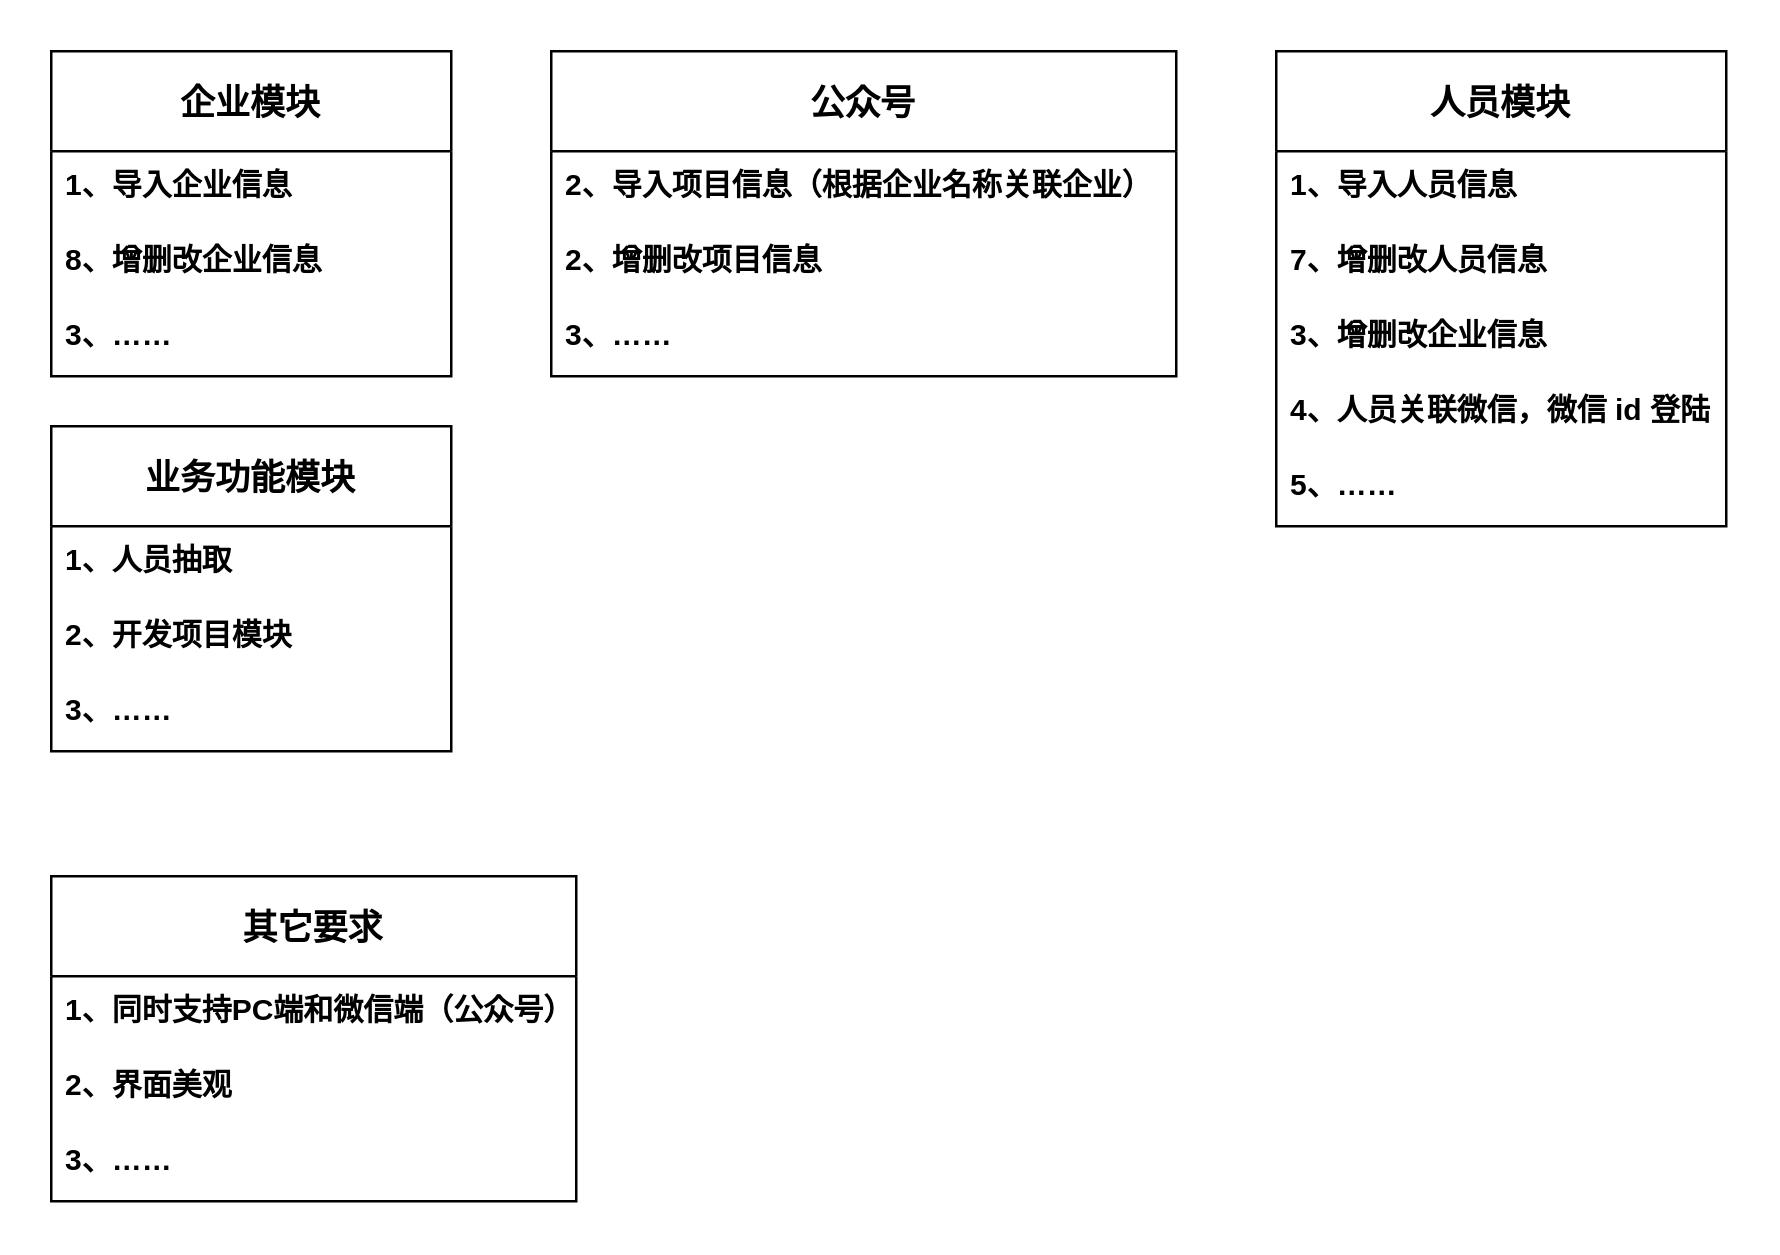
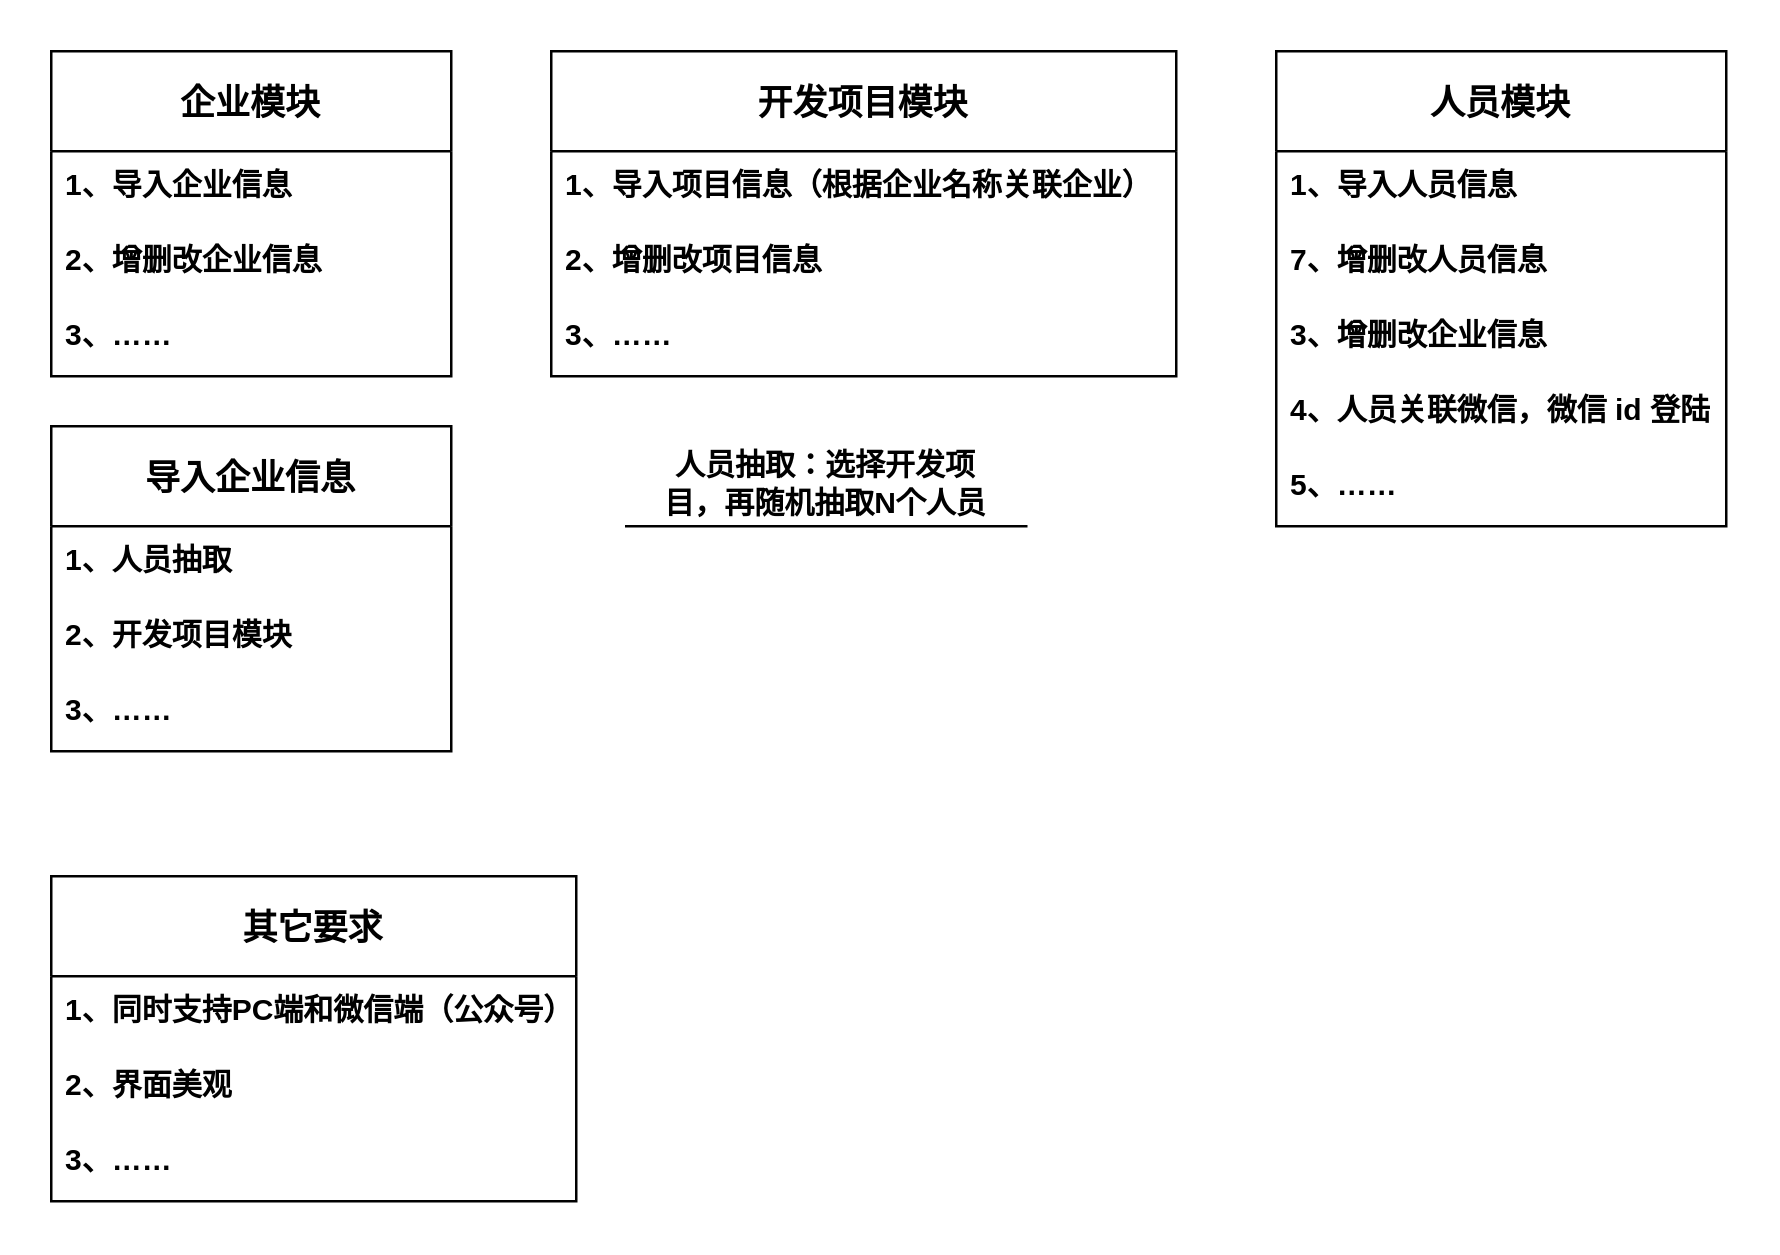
- <mxCell id="6" value="公众号" style="swimlane;fontStyle=1;childLayout=stackLayout;horizontal=1;startSize=40;horizontalStack=0;resizeParent=1;resizeParentMax=0;resizeLast=0;collapsible=1;marginBottom=0;align=center;fontSize=14;" parent="1" vertex="1"><mxGeometry x="220" y="20" width="250" height="130" as="geometry" /></mxCell>
+ <mxCell id="6" value="开发项目模块" style="swimlane;fontStyle=1;childLayout=stackLayout;horizontal=1;startSize=40;horizontalStack=0;resizeParent=1;resizeParentMax=0;resizeLast=0;collapsible=1;marginBottom=0;align=center;fontSize=14;" parent="1" vertex="1"><mxGeometry x="220" y="20" width="250" height="130" as="geometry" /></mxCell>
- <mxCell id="7" value="2、导入项目信息（根据企业名称关联企业）" style="text;strokeColor=none;fillColor=none;spacingLeft=4;spacingRight=4;overflow=hidden;rotatable=0;points=[[0,0.5],[1,0.5]];portConstraint=eastwest;fontSize=12;fontStyle=1" parent="6" vertex="1"><mxGeometry y="40" width="250" height="30" as="geometry" /></mxCell>
+ <mxCell id="7" value="1、导入项目信息（根据企业名称关联企业）" style="text;strokeColor=none;fillColor=none;spacingLeft=4;spacingRight=4;overflow=hidden;rotatable=0;points=[[0,0.5],[1,0.5]];portConstraint=eastwest;fontSize=12;fontStyle=1" parent="6" vertex="1"><mxGeometry y="40" width="250" height="30" as="geometry" /></mxCell>
- <mxCell id="4" value="8、增删改企业信息" style="text;strokeColor=none;fillColor=none;spacingLeft=4;spacingRight=4;overflow=hidden;rotatable=0;points=[[0,0.5],[1,0.5]];portConstraint=eastwest;fontSize=12;fontStyle=1" parent="2" vertex="1"><mxGeometry y="70" width="160" height="30" as="geometry" /></mxCell>
+ <mxCell id="4" value="2、增删改企业信息" style="text;strokeColor=none;fillColor=none;spacingLeft=4;spacingRight=4;overflow=hidden;rotatable=0;points=[[0,0.5],[1,0.5]];portConstraint=eastwest;fontSize=12;fontStyle=1" parent="2" vertex="1"><mxGeometry y="70" width="160" height="30" as="geometry" /></mxCell>
- <mxCell id="16" value="业务功能模块" style="swimlane;fontStyle=1;childLayout=stackLayout;horizontal=1;startSize=40;horizontalStack=0;resizeParent=1;resizeParentMax=0;resizeLast=0;collapsible=1;marginBottom=0;align=center;fontSize=14;" parent="1" vertex="1"><mxGeometry x="20" y="170" width="160" height="130" as="geometry"><mxRectangle x="90" y="100" width="50" height="26" as="alternateBounds" /></mxGeometry></mxCell>
+ <mxCell id="16" value="导入企业信息" style="swimlane;fontStyle=1;childLayout=stackLayout;horizontal=1;startSize=40;horizontalStack=0;resizeParent=1;resizeParentMax=0;resizeLast=0;collapsible=1;marginBottom=0;align=center;fontSize=14;" parent="1" vertex="1"><mxGeometry x="20" y="170" width="160" height="130" as="geometry"><mxRectangle x="90" y="100" width="50" height="26" as="alternateBounds" /></mxGeometry></mxCell>
+ <mxCell id="20" value="人员抽取：选择开发项&lt;br&gt;目，再随机抽取N个人员" style="whiteSpace=wrap;html=1;shape=partialRectangle;top=0;left=0;bottom=1;right=0;points=[[0,1],[1,1]];fillColor=none;align=center;verticalAlign=bottom;routingCenterY=0.5;snapToPoint=1;recursiveResize=0;autosize=1;treeFolding=1;treeMoving=1;newEdgeStyle={&quot;edgeStyle&quot;:&quot;entityRelationEdgeStyle&quot;,&quot;startArrow&quot;:&quot;none&quot;,&quot;endArrow&quot;:&quot;none&quot;,&quot;segment&quot;:10,&quot;curved&quot;:1};fontStyle=1" parent="1" vertex="1"><mxGeometry x="250" y="180" width="160" height="30" as="geometry" /></mxCell>
